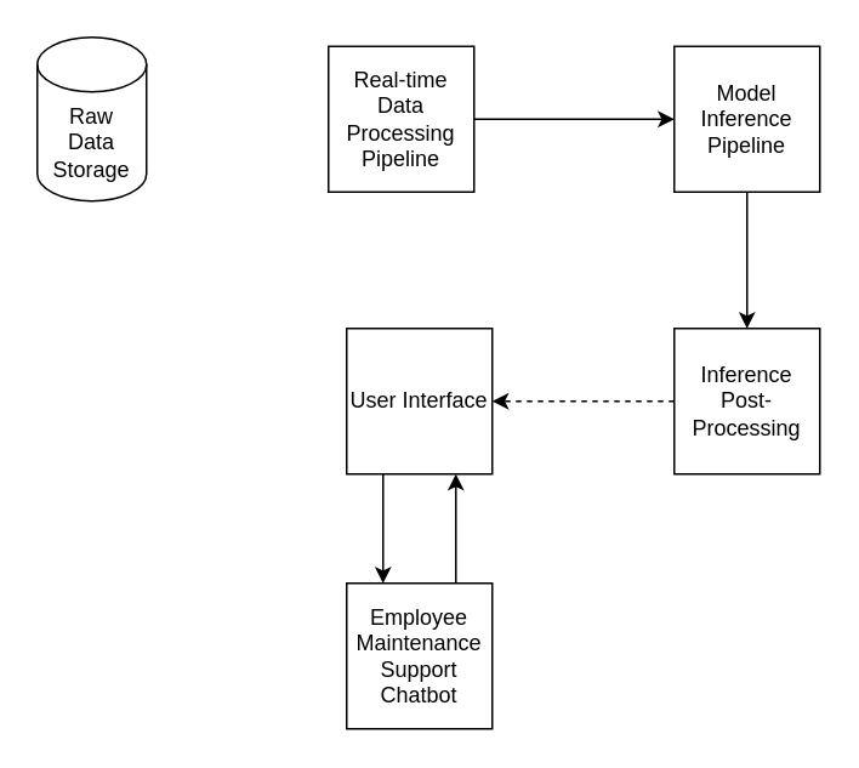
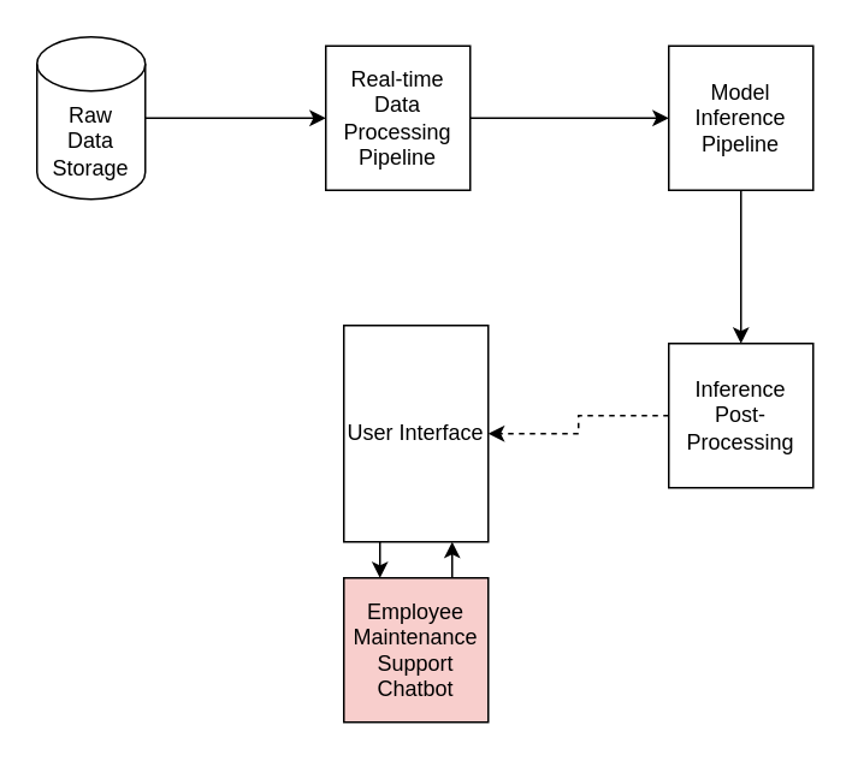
+ <mxCell id="2" style="edgeStyle=orthogonalEdgeStyle;rounded=0;orthogonalLoop=1;jettySize=auto;html=1;entryX=0;entryY=0.5;entryDx=0;entryDy=0;" parent="1" source="3" target="5" edge="1"><mxGeometry relative="1" as="geometry" /></mxCell>
- <mxCell id="11" value="User Interface" style="whiteSpace=wrap;html=1;aspect=fixed;" parent="1" vertex="1"><mxGeometry x="190" y="180" width="80" height="80" as="geometry" /></mxCell>
+ <mxCell id="11" value="User Interface" style="whiteSpace=wrap;html=1;aspect=fixed;" parent="1" vertex="1"><mxGeometry x="190" y="180" width="80" height="120" as="geometry" /></mxCell>
- <mxCell id="9" value="Inference Post-Processing" style="whiteSpace=wrap;html=1;aspect=fixed;" parent="1" vertex="1"><mxGeometry x="370" y="180" width="80" height="80" as="geometry" /></mxCell>
+ <mxCell id="9" value="Inference Post-Processing" style="whiteSpace=wrap;html=1;aspect=fixed;" parent="1" vertex="1"><mxGeometry x="370" y="190" width="80" height="80" as="geometry" /></mxCell>
- <mxCell id="13" value="Employee Maintenance Support Chatbot" style="whiteSpace=wrap;html=1;aspect=fixed;" parent="1" vertex="1"><mxGeometry x="190" y="320" width="80" height="80" as="geometry" /></mxCell>
+ <mxCell id="13" value="Employee Maintenance Support Chatbot" style="whiteSpace=wrap;html=1;aspect=fixed;fillColor=#f8cecc;" parent="1" vertex="1"><mxGeometry x="190" y="320" width="80" height="80" as="geometry" /></mxCell>
